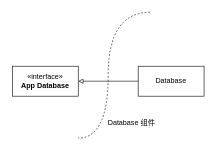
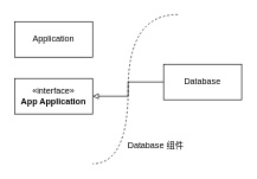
+ <mxCell id="2" value="Application" style="html=1;whiteSpace=wrap;" vertex="1" parent="1"><mxGeometry x="20" y="30" width="110" height="50" as="geometry" /></mxCell>
- <mxCell id="7" value="«interface»&lt;br&gt;&lt;b&gt;App Database&lt;/b&gt;" style="html=1;whiteSpace=wrap;" vertex="1" parent="1"><mxGeometry x="20" y="110" width="110" height="50" as="geometry" /></mxCell>
+ <mxCell id="7" value="«interface»&lt;br&gt;&lt;b&gt;App Application&lt;/b&gt;" style="html=1;whiteSpace=wrap;" vertex="1" parent="1"><mxGeometry x="20" y="110" width="110" height="50" as="geometry" /></mxCell>
- <mxCell id="4" value="Database" style="html=1;whiteSpace=wrap;" vertex="1" parent="1"><mxGeometry x="230" y="110" width="110" height="50" as="geometry" /></mxCell>
+ <mxCell id="4" value="Database" style="html=1;whiteSpace=wrap;" vertex="1" parent="1"><mxGeometry x="230" y="90" width="110" height="50" as="geometry" /></mxCell>
